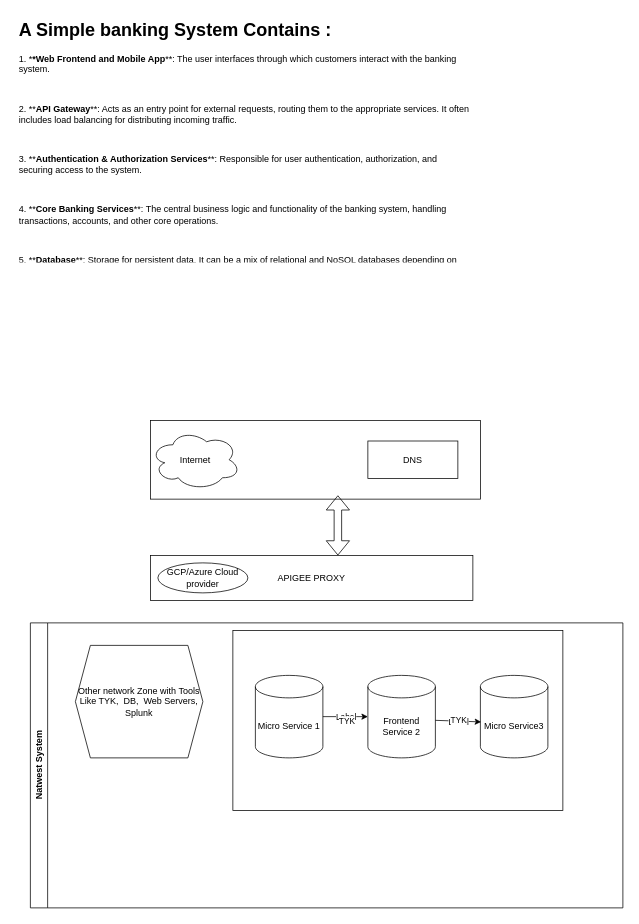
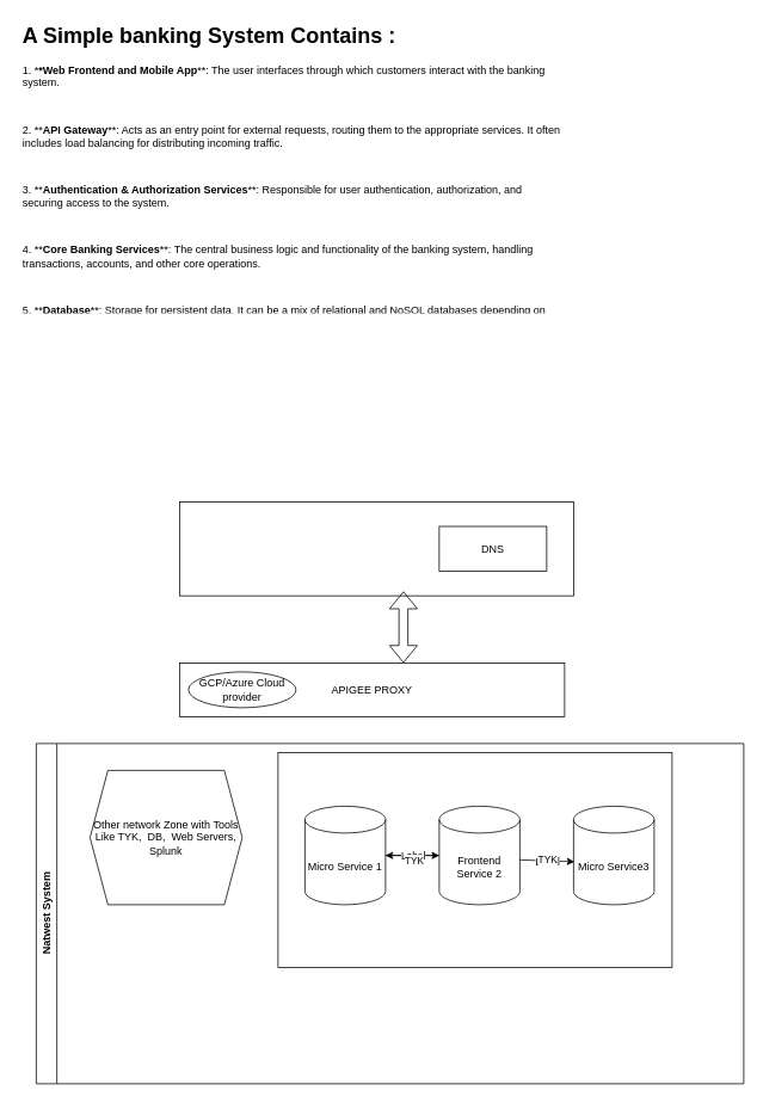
- <mxCell id="3" value="Internet" style="ellipse;shape=cloud;whiteSpace=wrap;html=1;" vertex="1" parent="1"><mxGeometry x="200" y="572.5" width="120" height="80" as="geometry" /></mxCell>
+ <mxCell id="11" style="edgeStyle=orthogonalEdgeStyle;rounded=0;orthogonalLoop=1;jettySize=auto;html=1;exitX=0;exitY=0.5;exitDx=0;exitDy=0;exitPerimeter=0;" edge="1" parent="9" source="12" target="10"><mxGeometry relative="1" as="geometry" /></mxCell>
